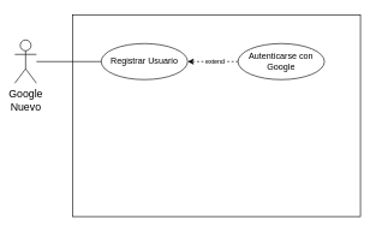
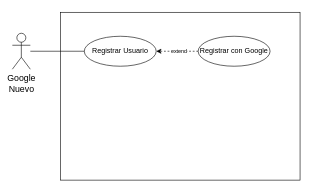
- <mxCell id="8" value="Autenticarse con Google" style="ellipse;whiteSpace=wrap;html=1;" vertex="1" parent="1"><mxGeometry x="330" y="60" width="120" height="50" as="geometry" /></mxCell>
+ <mxCell id="8" value="Registrar con Google" style="ellipse;whiteSpace=wrap;html=1;" vertex="1" parent="1"><mxGeometry x="330" y="60" width="120" height="50" as="geometry" /></mxCell>
